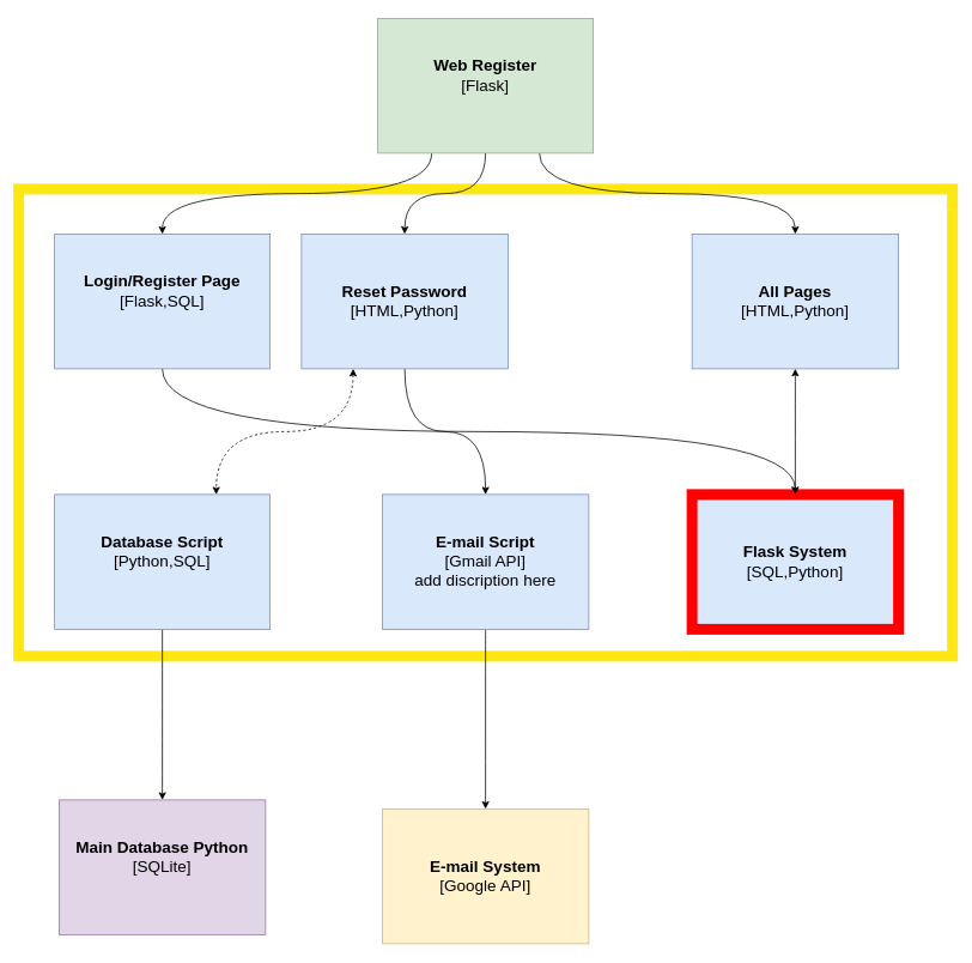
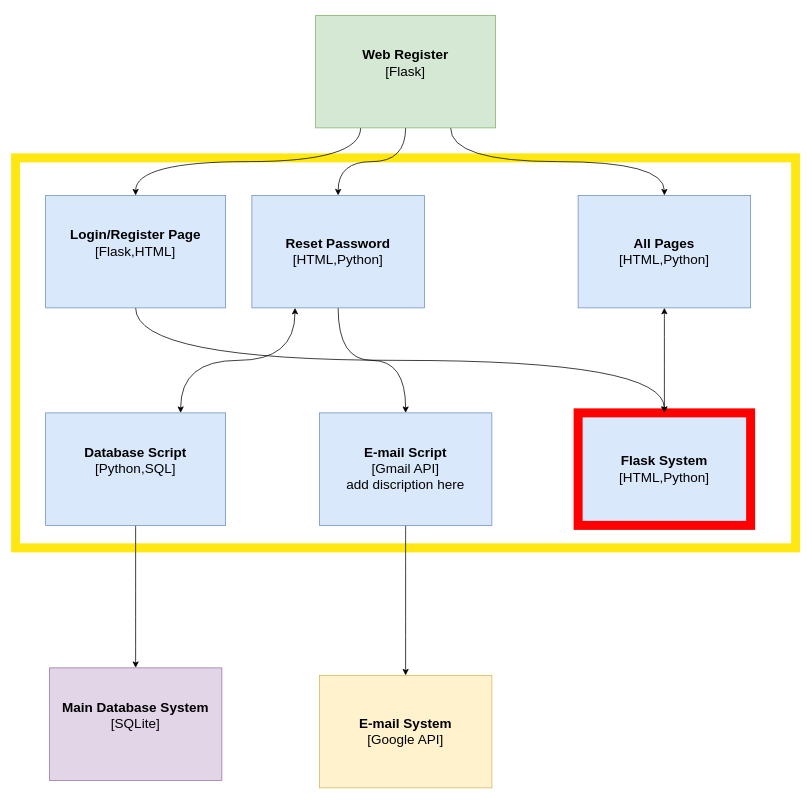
- <mxCell id="4" value="&lt;font style=&quot;font-size: 18px&quot;&gt;&lt;b&gt;Login/Register Page&lt;/b&gt;&lt;br&gt;[Flask,SQL]&lt;br&gt;&lt;br&gt;&lt;/font&gt;" style="rounded=0;whiteSpace=wrap;html=1;fillColor=#dae8fc;strokeColor=#6c8ebf;" parent="1" vertex="1"><mxGeometry x="60" y="260" width="240" height="150" as="geometry" /></mxCell>
+ <mxCell id="4" value="&lt;font style=&quot;font-size: 18px&quot;&gt;&lt;b&gt;Login/Register Page&lt;/b&gt;&lt;br&gt;[Flask,HTML]&lt;br&gt;&lt;br&gt;&lt;/font&gt;" style="rounded=0;whiteSpace=wrap;html=1;fillColor=#dae8fc;strokeColor=#6c8ebf;" parent="1" vertex="1"><mxGeometry x="60" y="260" width="240" height="150" as="geometry" /></mxCell>
- <mxCell id="11" style="edgeStyle=orthogonalEdgeStyle;curved=1;orthogonalLoop=1;jettySize=auto;html=1;exitX=0.25;exitY=1;exitDx=0;exitDy=0;entryX=0.75;entryY=0;entryDx=0;entryDy=0;startArrow=classic;startFill=1;endArrow=classic;endFill=1;dashed=1;" parent="1" source="13" target="6" edge="1"><mxGeometry relative="1" as="geometry" /></mxCell>
+ <mxCell id="11" style="edgeStyle=orthogonalEdgeStyle;curved=1;orthogonalLoop=1;jettySize=auto;html=1;exitX=0.25;exitY=1;exitDx=0;exitDy=0;entryX=0.75;entryY=0;entryDx=0;entryDy=0;startArrow=classic;startFill=1;endArrow=classic;endFill=1;" parent="1" source="13" target="6" edge="1"><mxGeometry relative="1" as="geometry" /></mxCell>
- <mxCell id="15" value="&lt;font style=&quot;font-size: 18px&quot;&gt;&lt;b&gt;Flask System&lt;br&gt;&lt;/b&gt;[SQL,Python]&lt;br&gt;&lt;/font&gt;" style="rounded=0;whiteSpace=wrap;html=1;fillColor=#dae8fc;strokeColor=#FF0000;strokeWidth=12;" parent="1" vertex="1"><mxGeometry x="770" y="550" width="230" height="150" as="geometry" /></mxCell>
+ <mxCell id="15" value="&lt;font style=&quot;font-size: 18px&quot;&gt;&lt;b&gt;Flask System&lt;br&gt;&lt;/b&gt;[HTML,Python]&lt;br&gt;&lt;/font&gt;" style="rounded=0;whiteSpace=wrap;html=1;fillColor=#dae8fc;strokeColor=#FF0000;strokeWidth=12;" parent="1" vertex="1"><mxGeometry x="770" y="550" width="230" height="150" as="geometry" /></mxCell>
- <mxCell id="18" value="&lt;font style=&quot;font-size: 18px&quot;&gt;&lt;b&gt;Main Database Python&lt;/b&gt;&lt;br&gt;[SQLite]&lt;br&gt;&lt;br&gt;&lt;/font&gt;" style="rounded=0;whiteSpace=wrap;html=1;fillColor=#e1d5e7;strokeColor=#9673a6;" parent="1" vertex="1"><mxGeometry x="65" y="890" width="230" height="150" as="geometry" /></mxCell>
+ <mxCell id="18" value="&lt;font style=&quot;font-size: 18px&quot;&gt;&lt;b&gt;Main Database System&lt;/b&gt;&lt;br&gt;[SQLite]&lt;br&gt;&lt;br&gt;&lt;/font&gt;" style="rounded=0;whiteSpace=wrap;html=1;fillColor=#e1d5e7;strokeColor=#9673a6;" parent="1" vertex="1"><mxGeometry x="65" y="890" width="230" height="150" as="geometry" /></mxCell>
